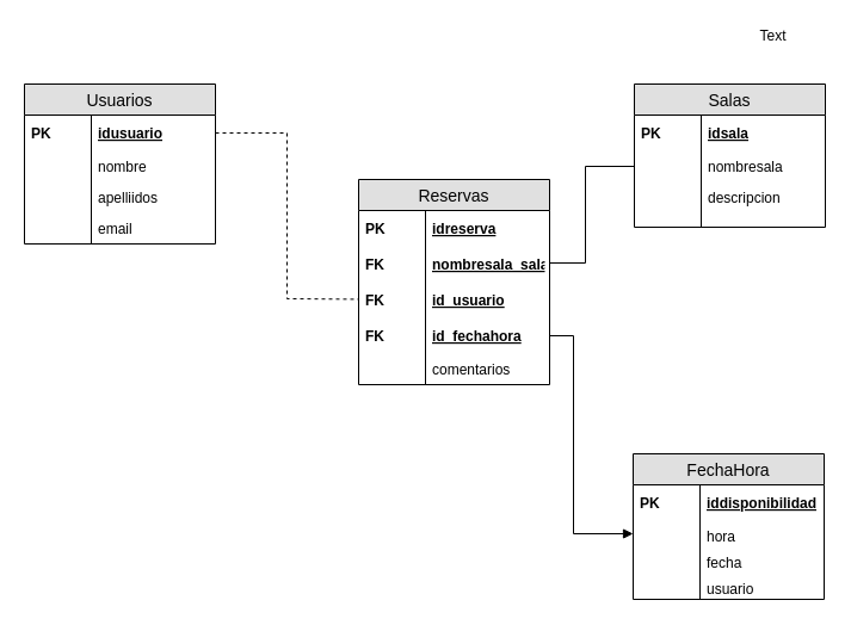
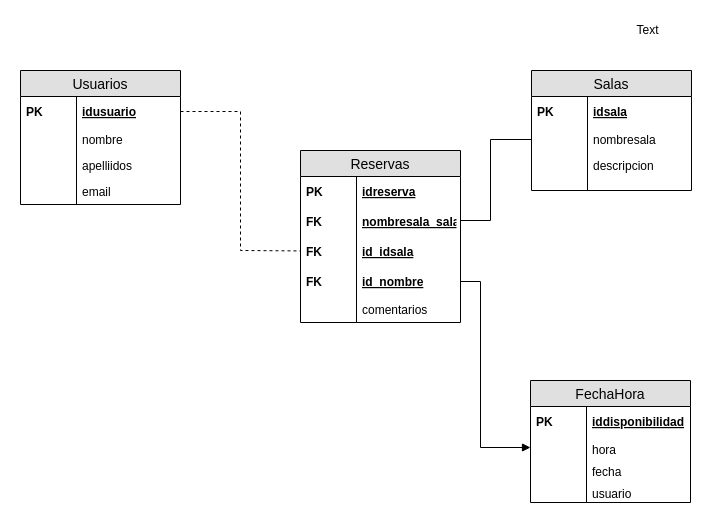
- <mxCell id="24" value="id_usuario" parent="19" style="shape=partialRectangle;top=0;left=0;right=0;bottom=1;align=left;verticalAlign=middle;fillColor=none;spacingLeft=60;spacingRight=4;overflow=hidden;rotatable=0;points=[[0,0.5],[1,0.5]];portConstraint=eastwest;dropTarget=0;fontStyle=5;fontSize=12;strokeColor=none;" vertex="1"><mxGeometry as="geometry" y="86" width="160" height="30" /></mxCell>
+ <mxCell id="24" value="id_idsala" parent="19" style="shape=partialRectangle;top=0;left=0;right=0;bottom=1;align=left;verticalAlign=middle;fillColor=none;spacingLeft=60;spacingRight=4;overflow=hidden;rotatable=0;points=[[0,0.5],[1,0.5]];portConstraint=eastwest;dropTarget=0;fontStyle=5;fontSize=12;strokeColor=none;" vertex="1"><mxGeometry as="geometry" y="86" width="160" height="30" /></mxCell>
- <mxCell id="26" value="id_fechahora" parent="19" style="shape=partialRectangle;top=0;left=0;right=0;bottom=1;align=left;verticalAlign=middle;fillColor=none;spacingLeft=60;spacingRight=4;overflow=hidden;rotatable=0;points=[[0,0.5],[1,0.5]];portConstraint=eastwest;dropTarget=0;fontStyle=5;fontSize=12;strokeColor=none;" vertex="1"><mxGeometry as="geometry" y="116" width="160" height="30" /></mxCell>
+ <mxCell id="26" value="id_nombre" parent="19" style="shape=partialRectangle;top=0;left=0;right=0;bottom=1;align=left;verticalAlign=middle;fillColor=none;spacingLeft=60;spacingRight=4;overflow=hidden;rotatable=0;points=[[0,0.5],[1,0.5]];portConstraint=eastwest;dropTarget=0;fontStyle=5;fontSize=12;strokeColor=none;" vertex="1"><mxGeometry as="geometry" y="116" width="160" height="30" /></mxCell>
